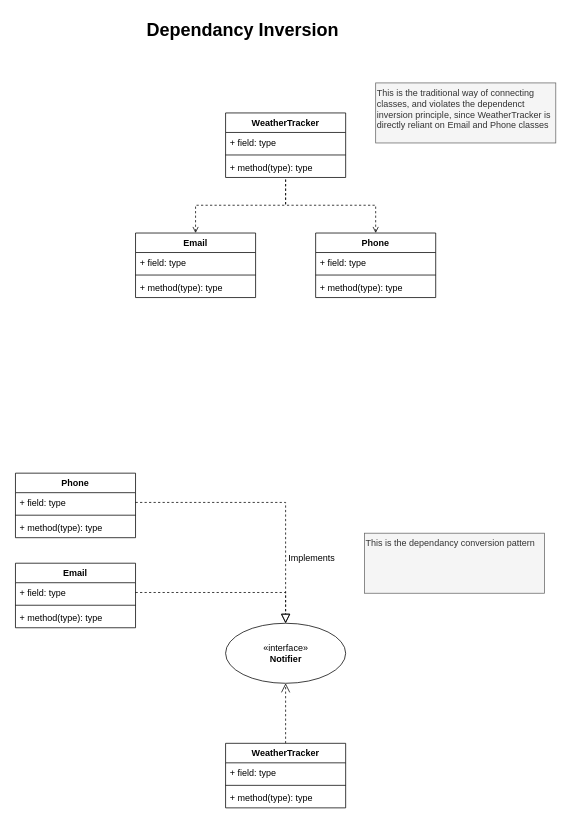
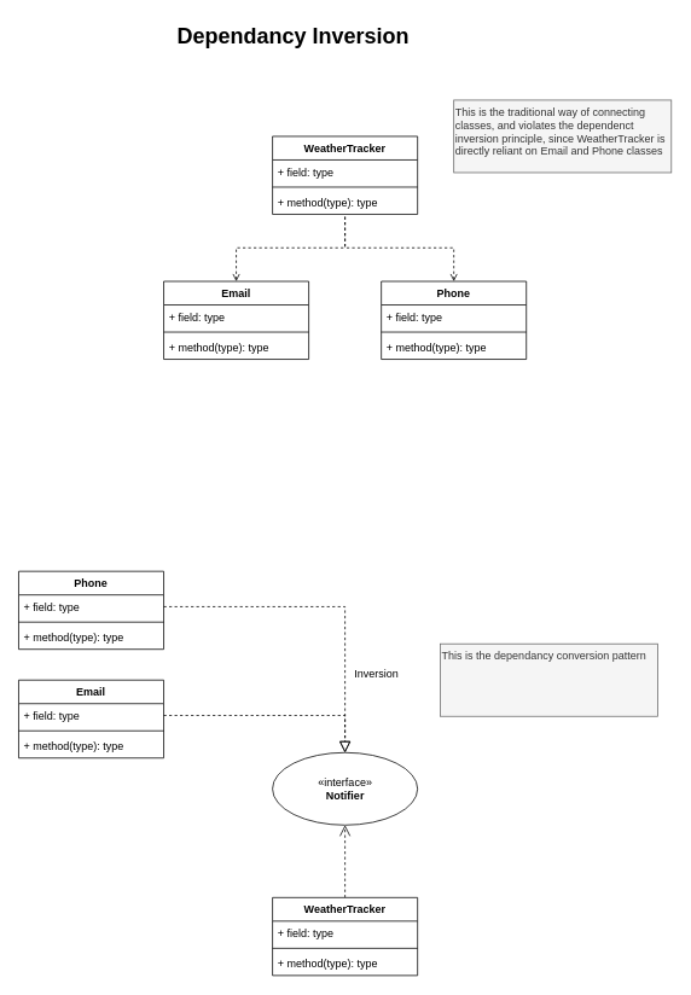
- <mxCell id="32" value="Implements" style="text;html=1;strokeColor=none;fillColor=none;align=center;verticalAlign=middle;whiteSpace=wrap;rounded=0;" vertex="1" parent="1"><mxGeometry x="385" y="728" width="60" height="30" as="geometry" /></mxCell>
+ <mxCell id="32" value="Inversion" style="text;html=1;strokeColor=none;fillColor=none;align=center;verticalAlign=middle;whiteSpace=wrap;rounded=0;" vertex="1" parent="1"><mxGeometry x="385" y="728" width="60" height="30" as="geometry" /></mxCell>
